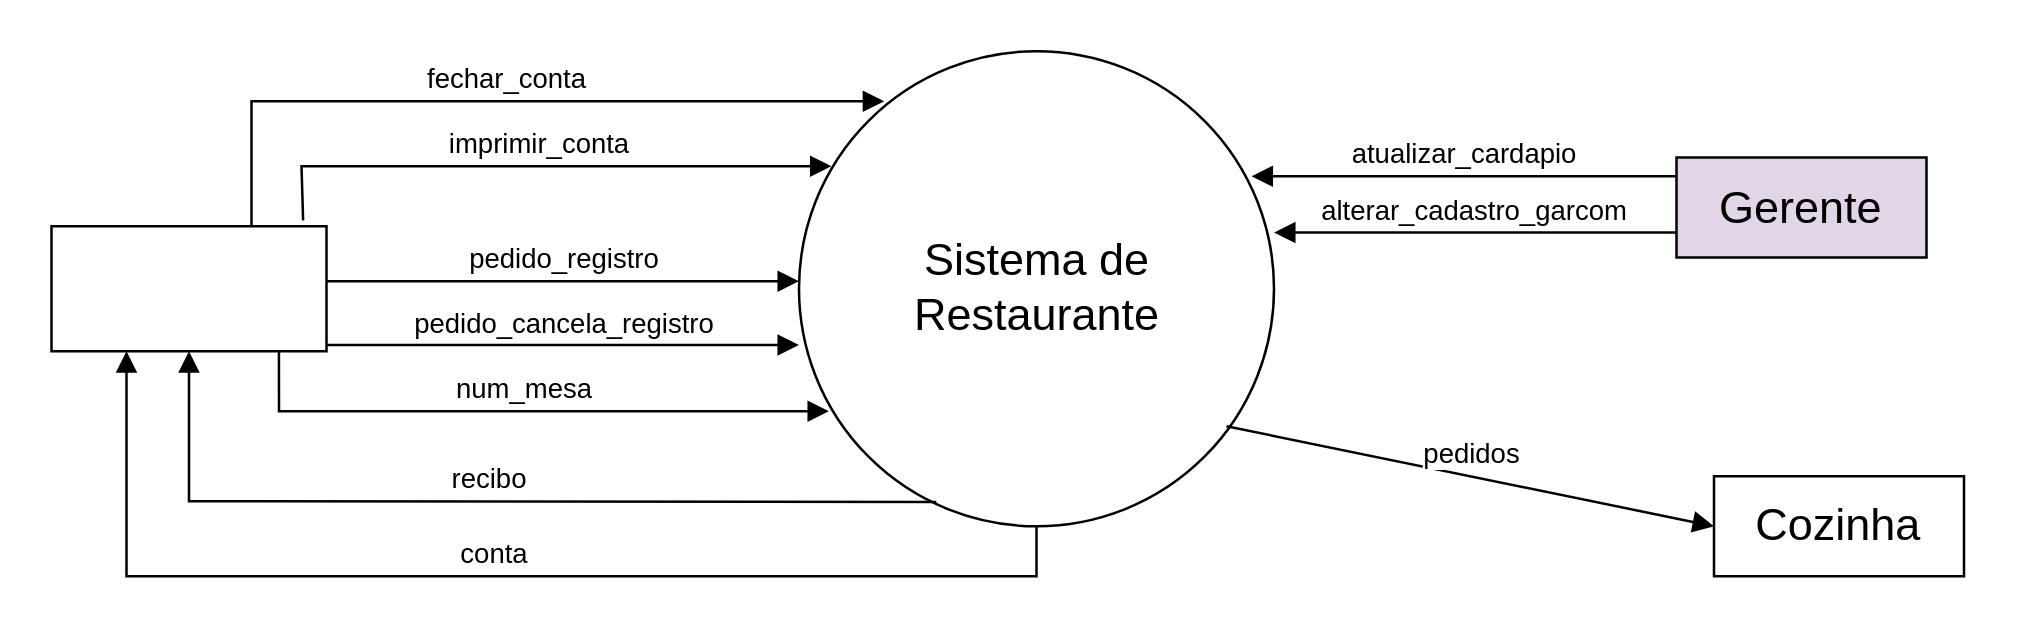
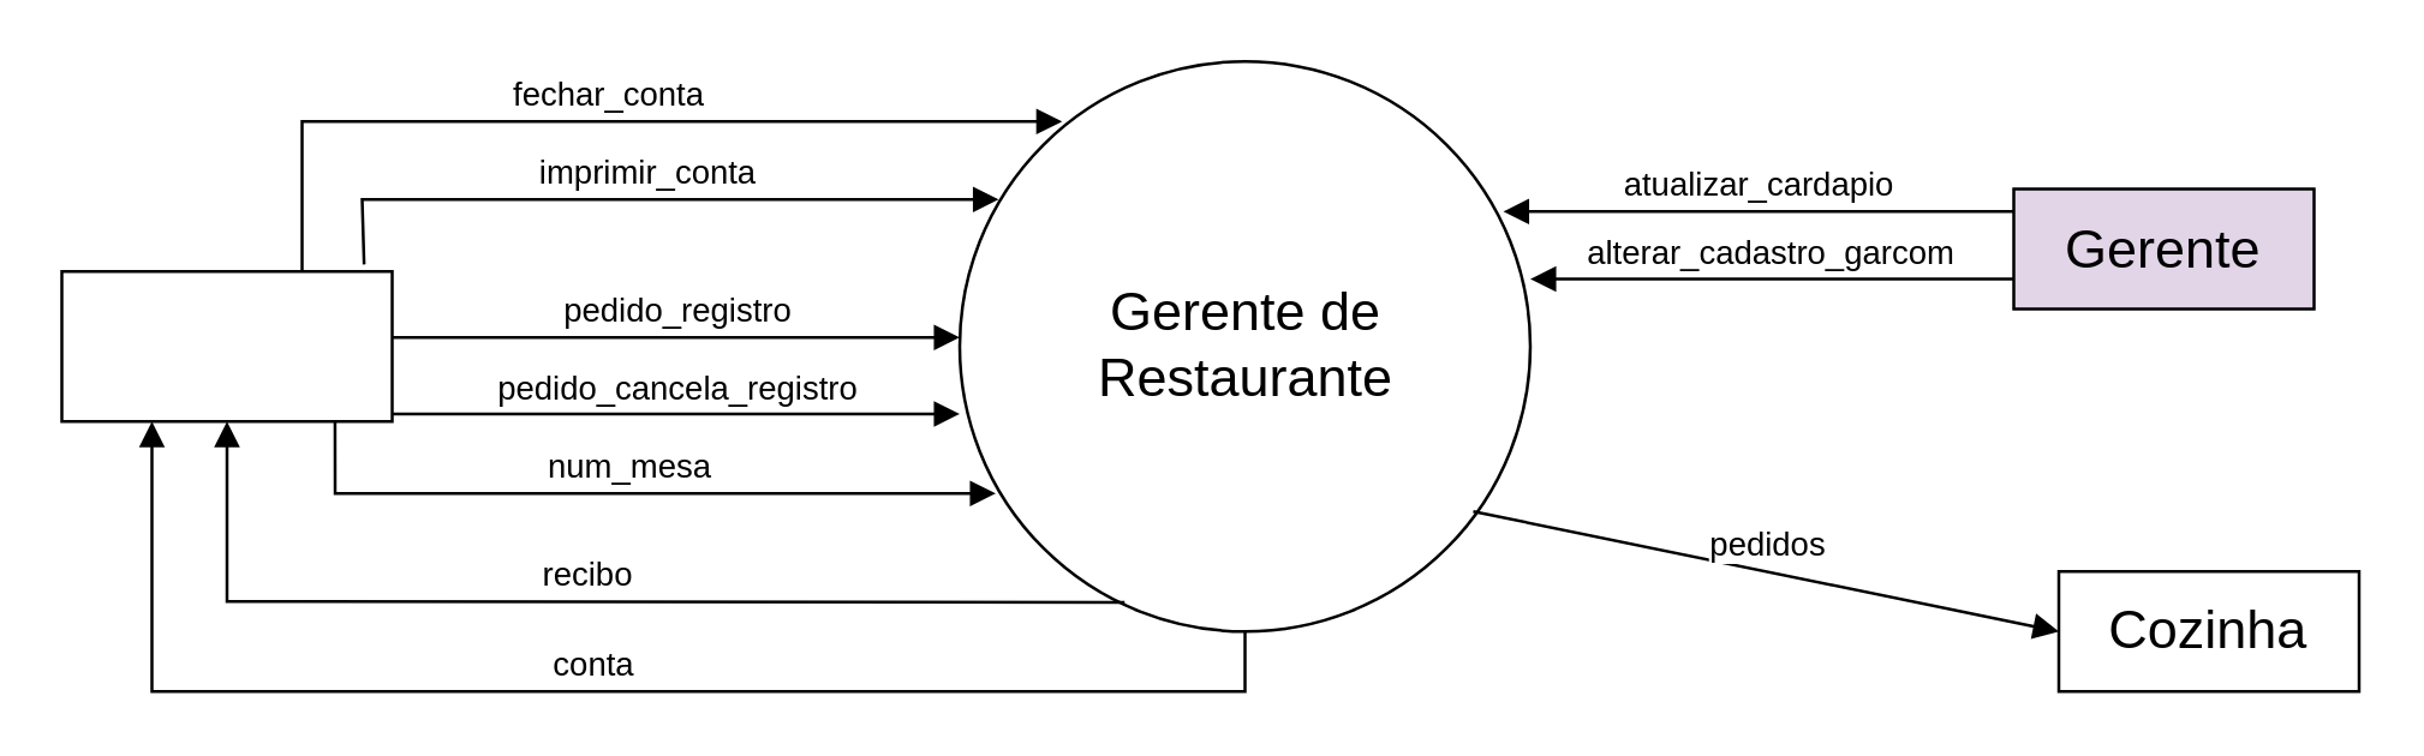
- <mxCell id="4" value="&lt;font style=&quot;font-size: 18px;&quot;&gt;Sistema de Restaurante&lt;/font&gt;" style="text;html=1;align=center;verticalAlign=middle;whiteSpace=wrap;rounded=0;" vertex="1" parent="1"><mxGeometry x="364.5" y="92.5" width="99" height="45" as="geometry" /></mxCell>
+ <mxCell id="4" value="&lt;font style=&quot;font-size: 18px;&quot;&gt;Gerente de Restaurante&lt;/font&gt;" style="text;html=1;align=center;verticalAlign=middle;whiteSpace=wrap;rounded=0;" vertex="1" parent="1"><mxGeometry x="364.5" y="92.5" width="99" height="45" as="geometry" /></mxCell>
